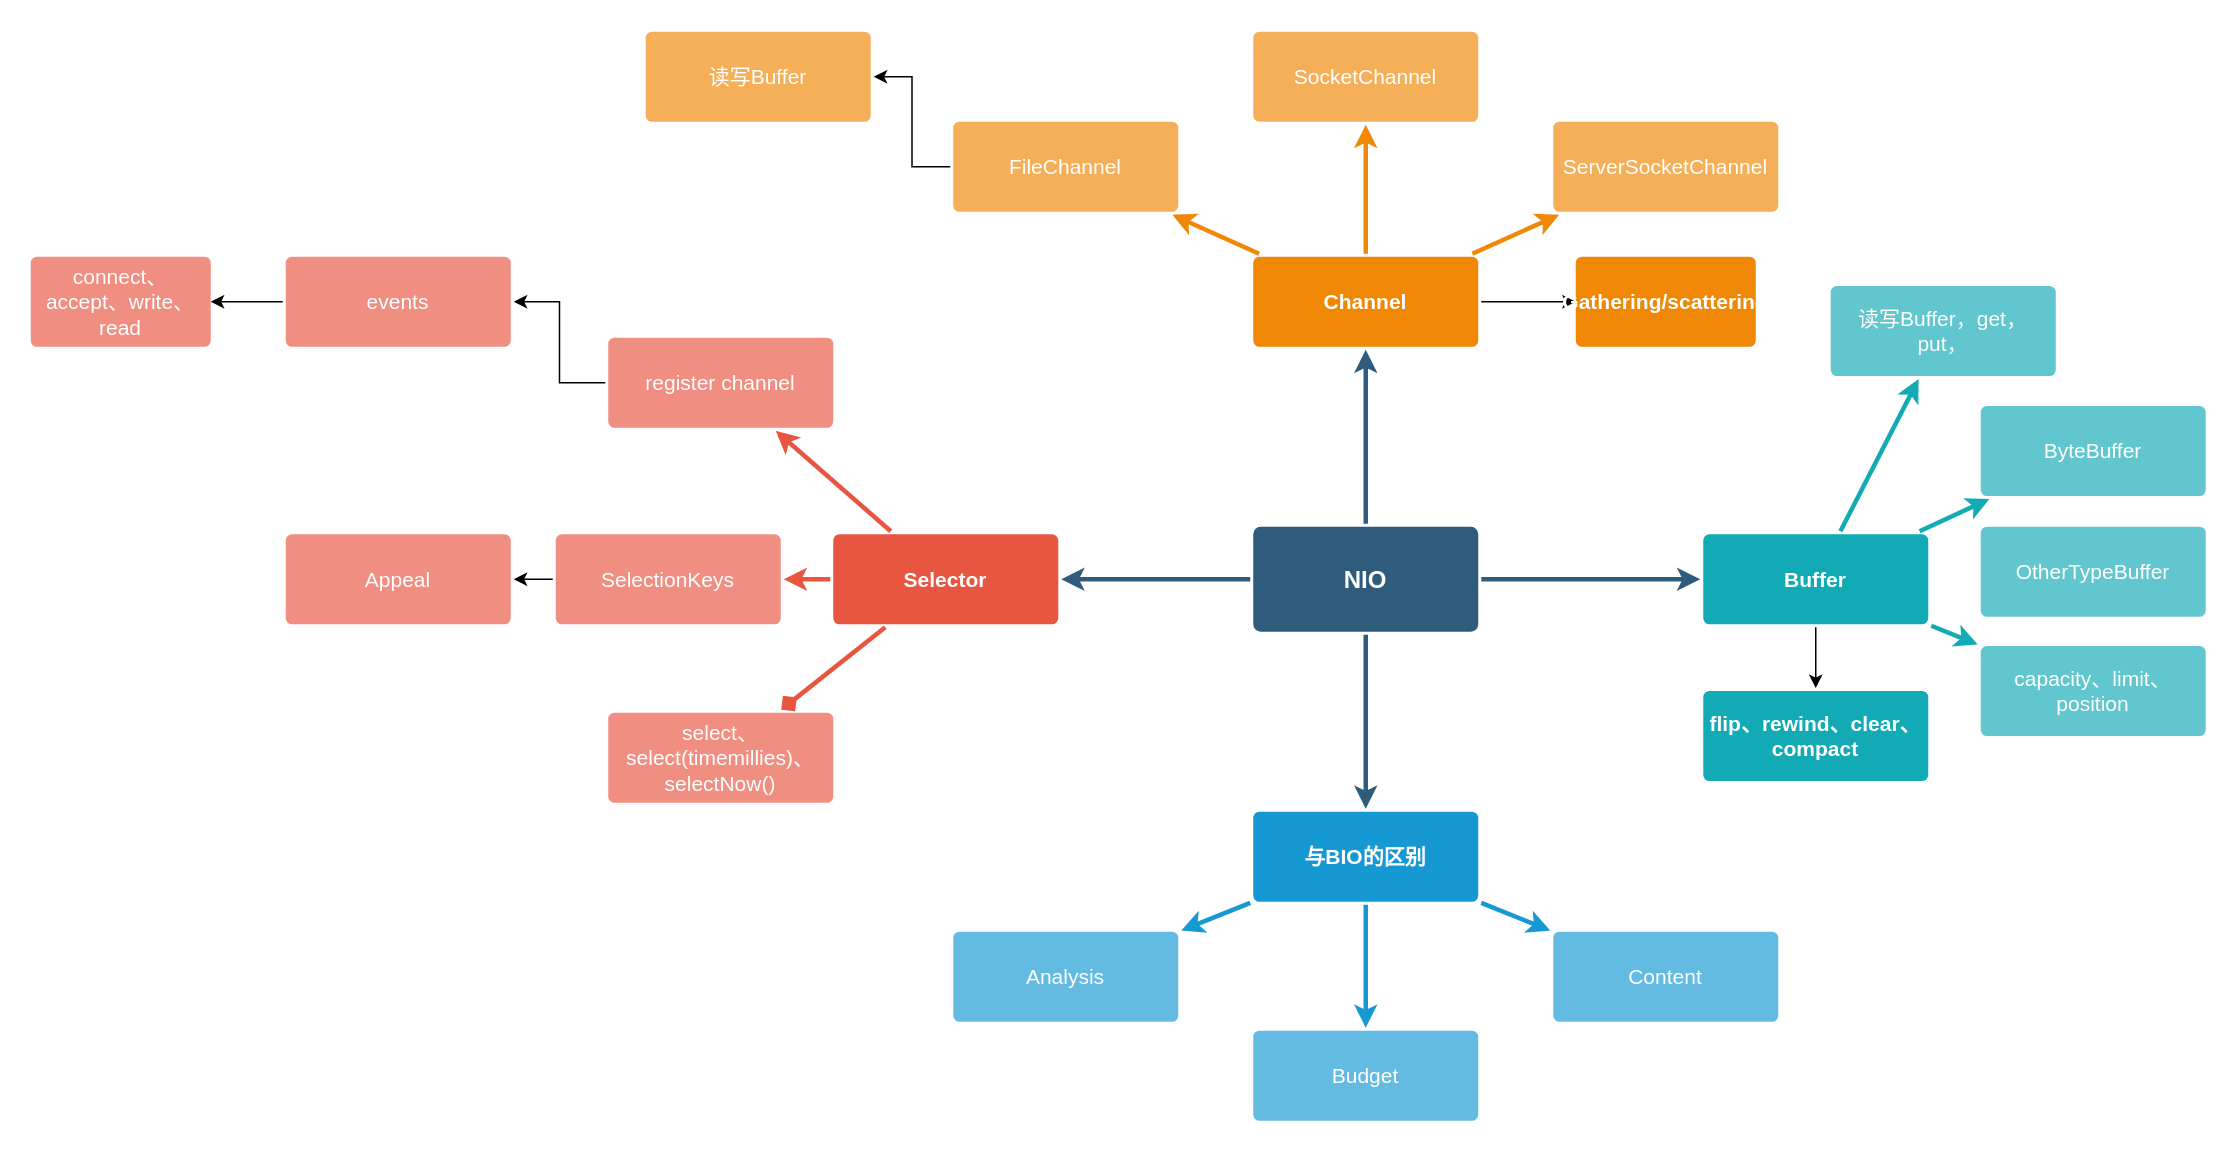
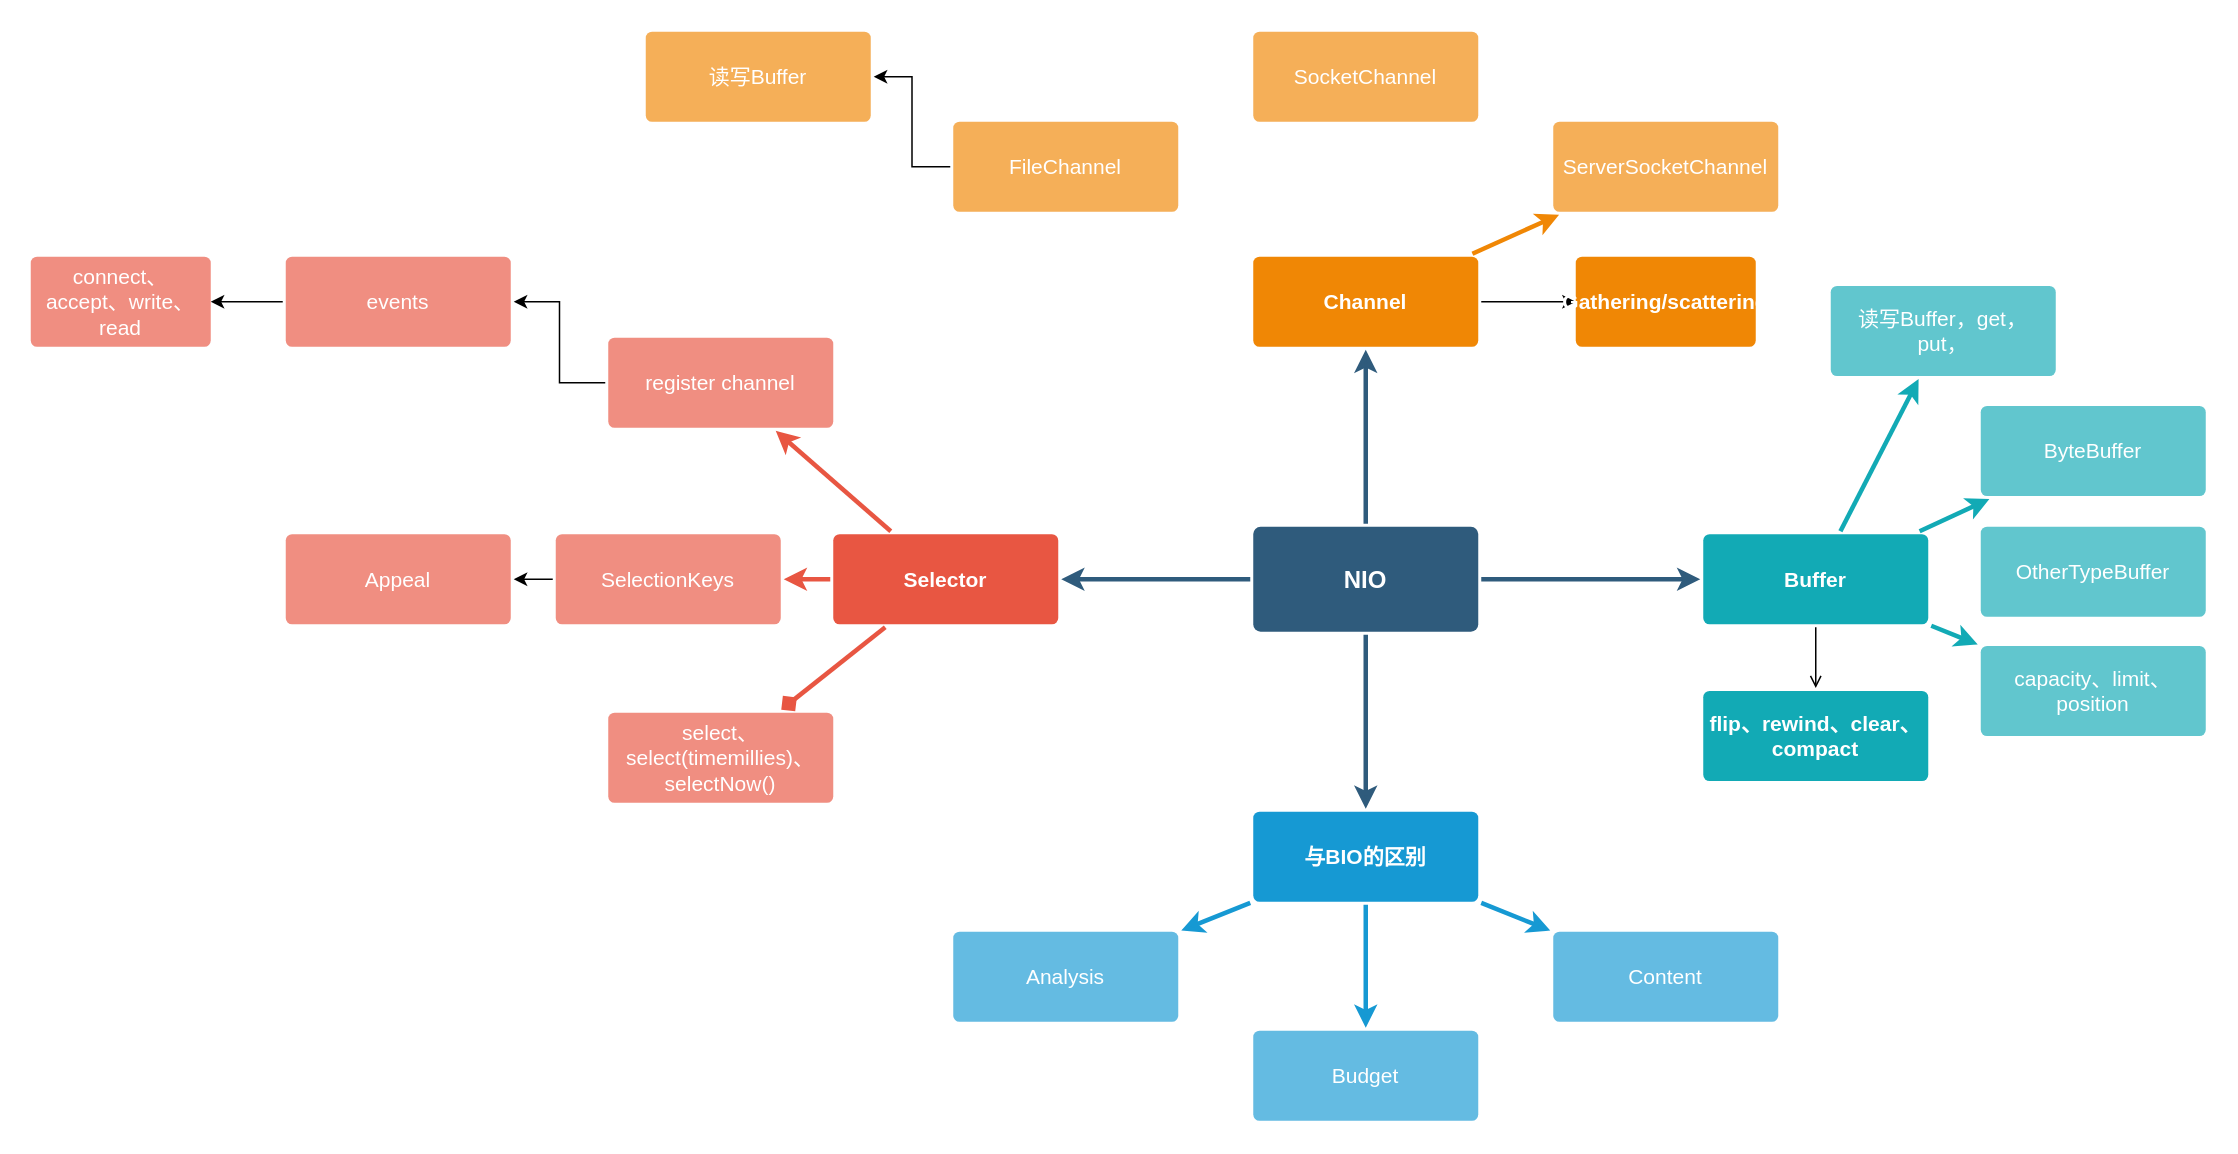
- <mxCell id="28" value="" style="edgeStyle=none;rounded=0;jumpStyle=none;html=1;shadow=0;labelBackgroundColor=none;startArrow=none;startFill=0;endArrow=classic;endFill=1;jettySize=auto;orthogonalLoop=1;strokeColor=#F08705;strokeWidth=3;fontFamily=Helvetica;fontSize=14;fontColor=#FFFFFF;spacing=5;" parent="1" source="24" target="27" edge="1"><mxGeometry relative="1" as="geometry" /></mxCell>
- <mxCell id="31" value="" style="edgeStyle=none;rounded=0;jumpStyle=none;html=1;shadow=0;labelBackgroundColor=none;startArrow=none;startFill=0;endArrow=classic;endFill=1;jettySize=auto;orthogonalLoop=1;strokeColor=#F08705;strokeWidth=3;fontFamily=Helvetica;fontSize=14;fontColor=#FFFFFF;spacing=5;" parent="1" source="24" target="30" edge="1"><mxGeometry relative="1" as="geometry" /></mxCell>
- <mxCell id="32" value="" style="edgeStyle=orthogonalEdgeStyle;rounded=0;orthogonalLoop=1;jettySize=auto;html=1;" parent="1" source="33" target="43" edge="1"><mxGeometry relative="1" as="geometry" /></mxCell>
+ <mxCell id="32" value="" style="edgeStyle=orthogonalEdgeStyle;rounded=0;orthogonalLoop=1;jettySize=auto;html=1;endArrow=open;" parent="1" source="33" target="43" edge="1"><mxGeometry relative="1" as="geometry" /></mxCell>
